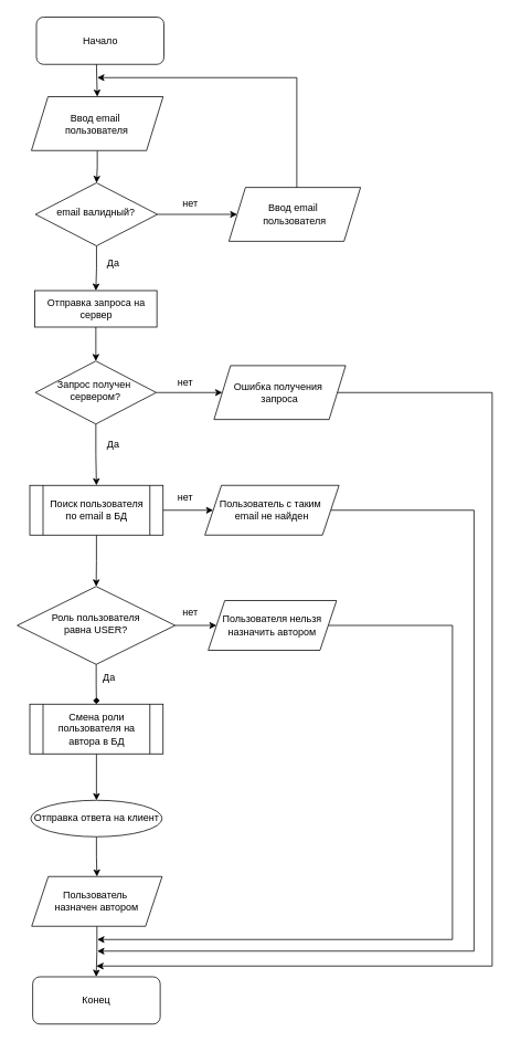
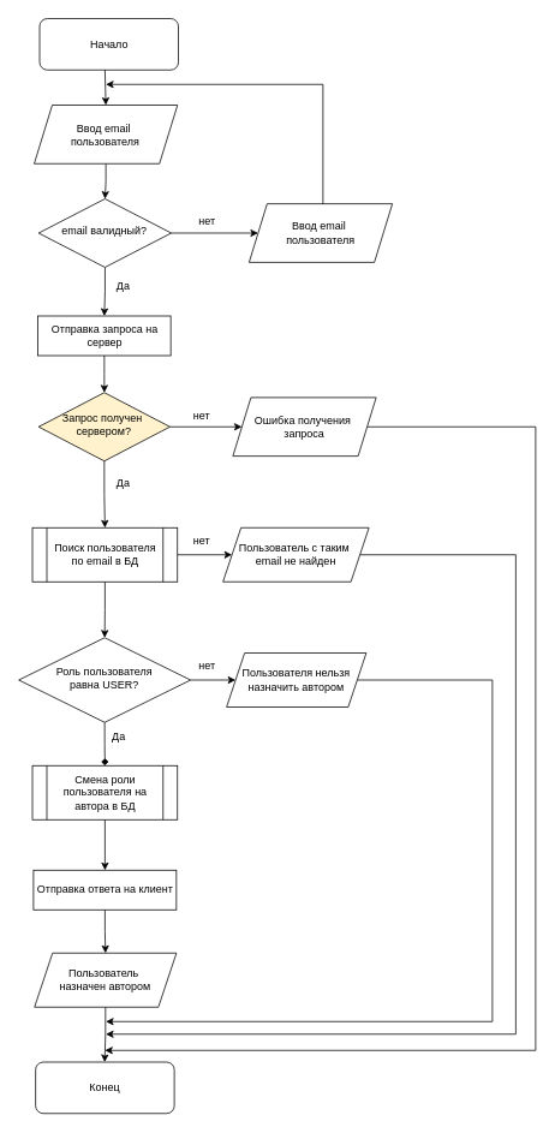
- <mxCell id="13" value="Запрос получен&amp;nbsp;&lt;div&gt;сервером?&lt;/div&gt;" style="rhombus;whiteSpace=wrap;html=1;shadow=0;fontFamily=Helvetica;fontSize=12;align=center;strokeWidth=1;spacing=6;spacingTop=-4;" parent="1" vertex="1"><mxGeometry x="42.38" y="435" width="145.77" height="76" as="geometry" /></mxCell>
+ <mxCell id="13" value="Запрос получен&amp;nbsp;&lt;div&gt;сервером?&lt;/div&gt;" style="rhombus;whiteSpace=wrap;html=1;shadow=0;fontFamily=Helvetica;fontSize=12;align=center;strokeWidth=1;spacing=6;spacingTop=-4;fillColor=#fff2cc;" parent="1" vertex="1"><mxGeometry x="42.38" y="435" width="145.77" height="76" as="geometry" /></mxCell>
- <mxCell id="33" value="Отправка ответа на клиент" style="ellipse;whiteSpace=wrap;html=1;fontSize=12;glass=0;strokeWidth=1;shadow=0;" parent="1" vertex="1"><mxGeometry x="36.7" y="965" width="158.62" height="44" as="geometry" /></mxCell>
+ <mxCell id="33" value="Отправка ответа на клиент" style="rounded=0;whiteSpace=wrap;html=1;fontSize=12;glass=0;strokeWidth=1;shadow=0;" parent="1" vertex="1"><mxGeometry x="36.7" y="965" width="158.62" height="44" as="geometry" /></mxCell>
